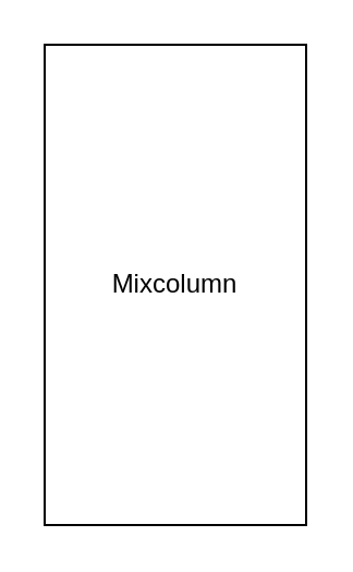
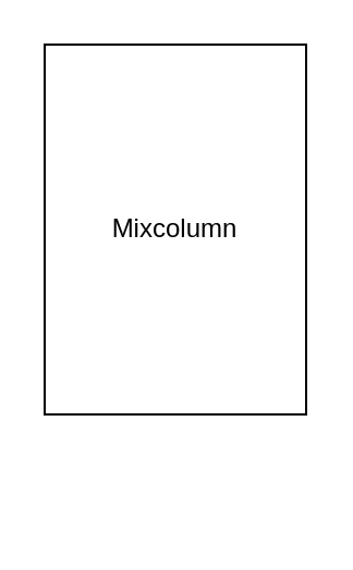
- <mxCell id="2" value="Mixcolumn" style="rounded=0;whiteSpace=wrap;html=1;" vertex="1" parent="1"><mxGeometry x="20" y="20" width="120" height="220" as="geometry" /></mxCell>
+ <mxCell id="2" value="Mixcolumn" style="rounded=0;whiteSpace=wrap;html=1;" vertex="1" parent="1"><mxGeometry x="20" y="20" width="120" height="170" as="geometry" /></mxCell>
